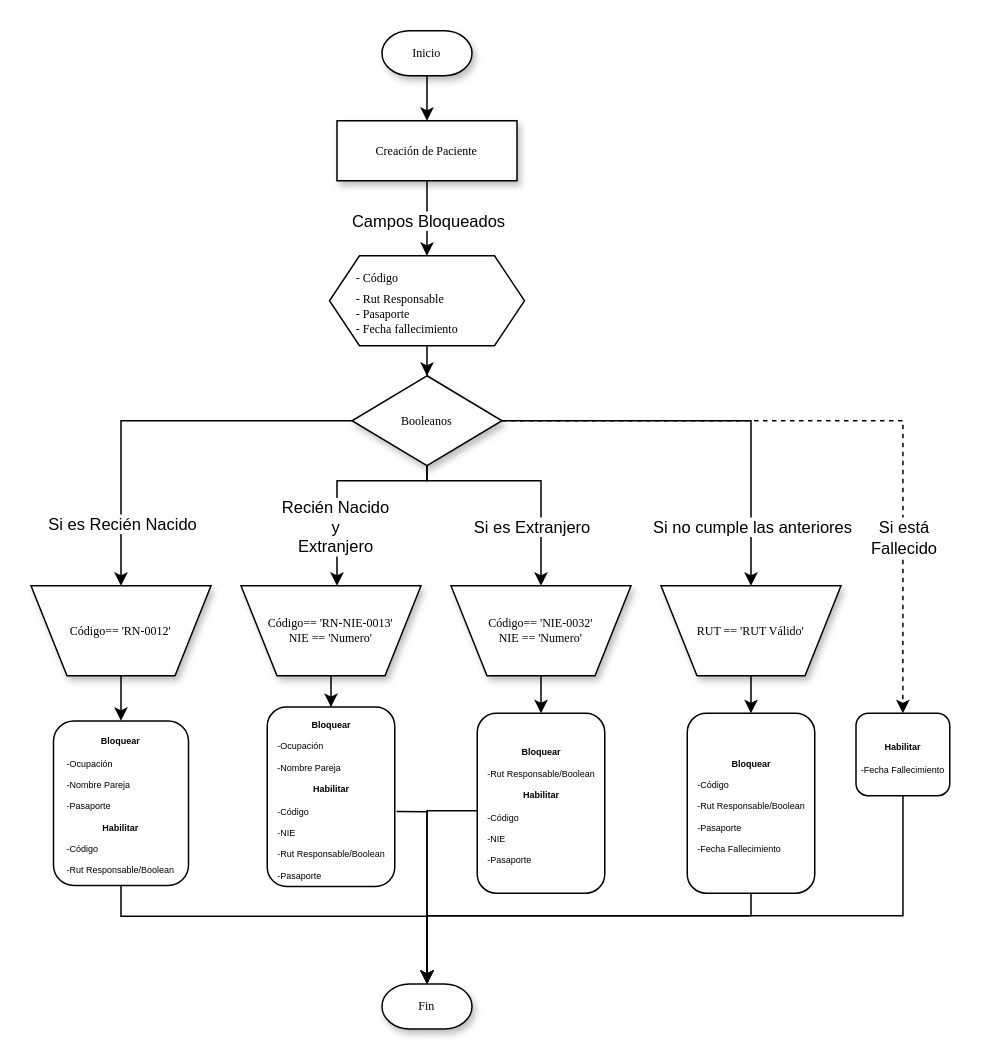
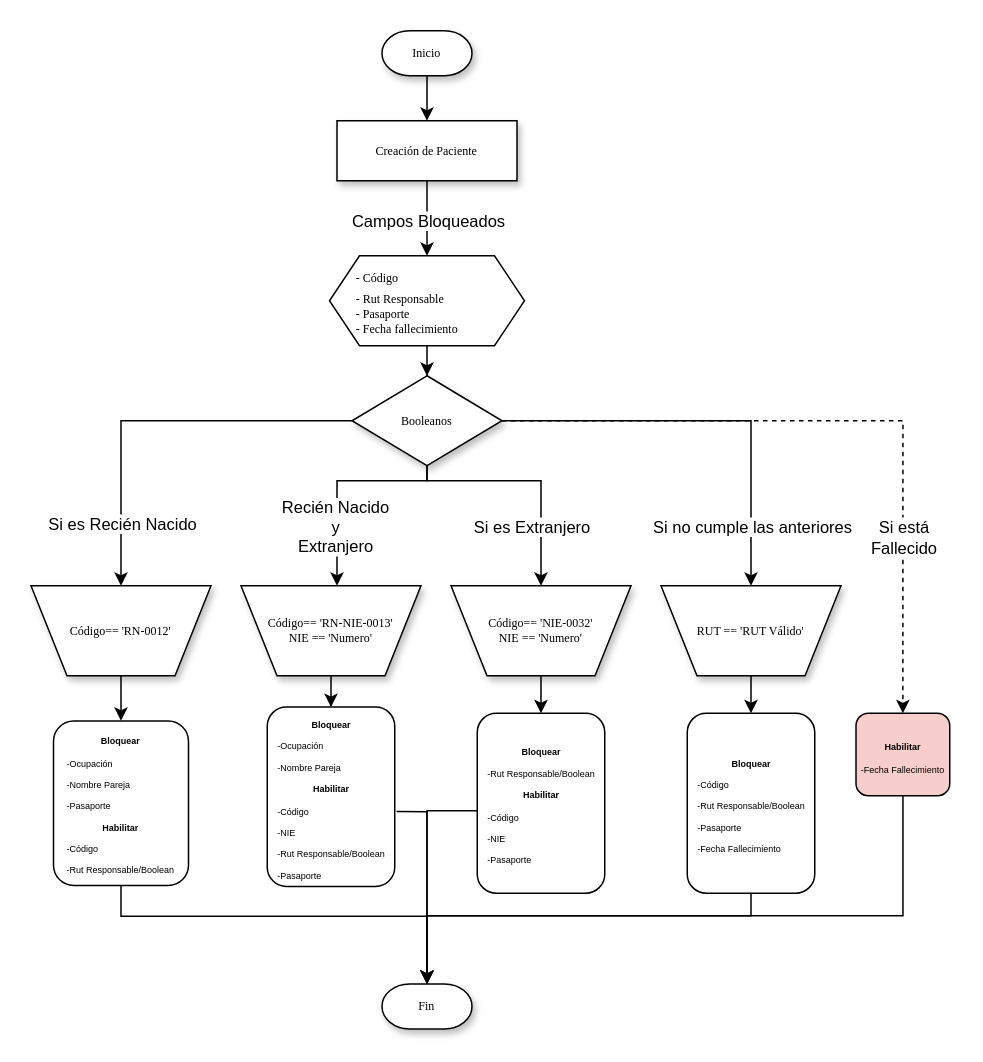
- <mxCell id="38" value="&lt;b&gt;&lt;font style=&quot;font-size: 6px;&quot;&gt;Habilitar&lt;/font&gt;&lt;/b&gt;&lt;div style=&quot;text-align: left;&quot;&gt;&lt;font style=&quot;font-size: 6px;&quot;&gt;-Fecha Fallecimiento&lt;/font&gt;&lt;/div&gt;" style="rounded=1;whiteSpace=wrap;html=1;" vertex="1" parent="1"><mxGeometry x="570" y="475" width="62.5" height="55" as="geometry" /></mxCell>
+ <mxCell id="38" value="&lt;b&gt;&lt;font style=&quot;font-size: 6px;&quot;&gt;Habilitar&lt;/font&gt;&lt;/b&gt;&lt;div style=&quot;text-align: left;&quot;&gt;&lt;font style=&quot;font-size: 6px;&quot;&gt;-Fecha Fallecimiento&lt;/font&gt;&lt;/div&gt;" style="rounded=1;whiteSpace=wrap;html=1;fillColor=#f8cecc;" vertex="1" parent="1"><mxGeometry x="570" y="475" width="62.5" height="55" as="geometry" /></mxCell>
